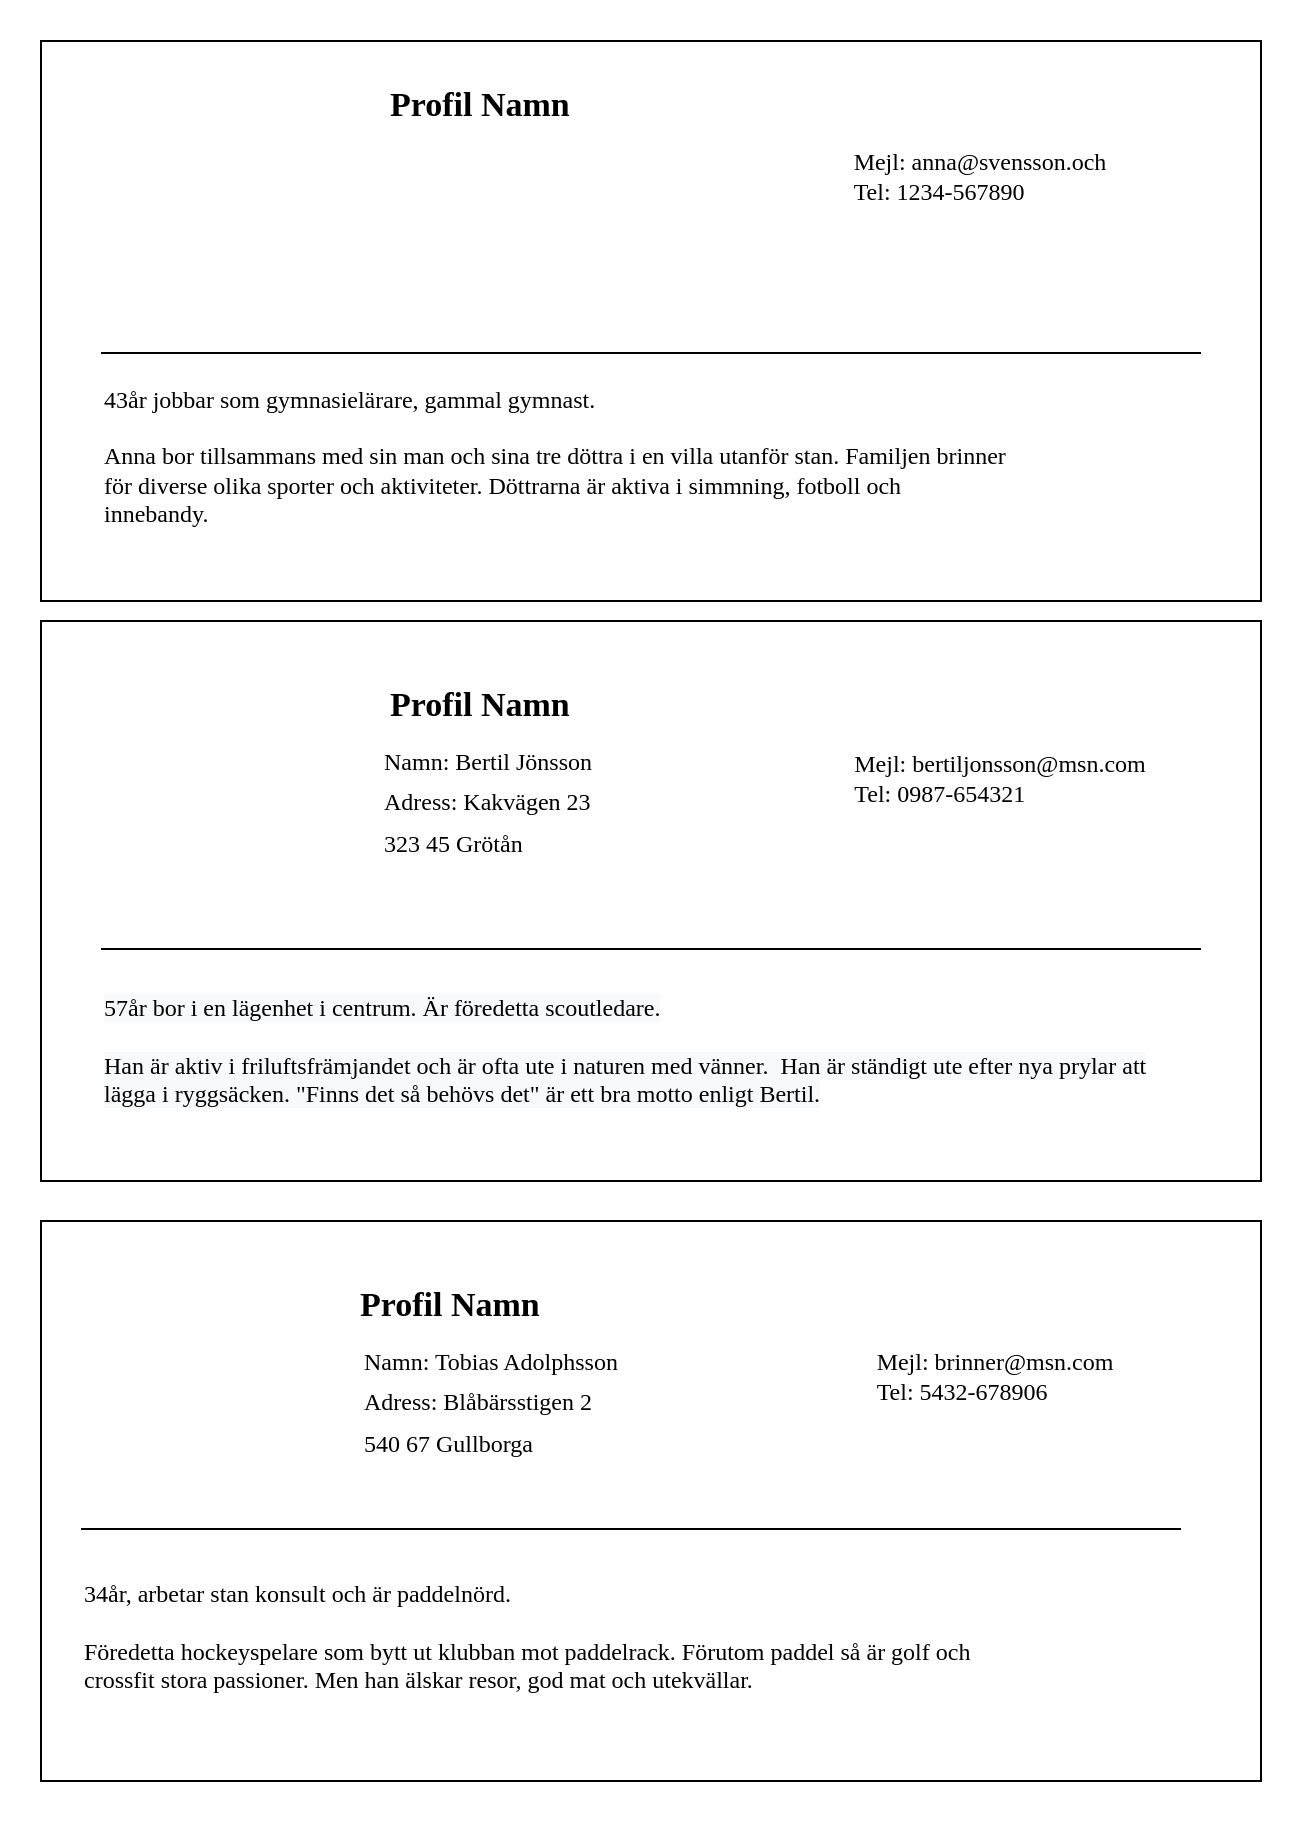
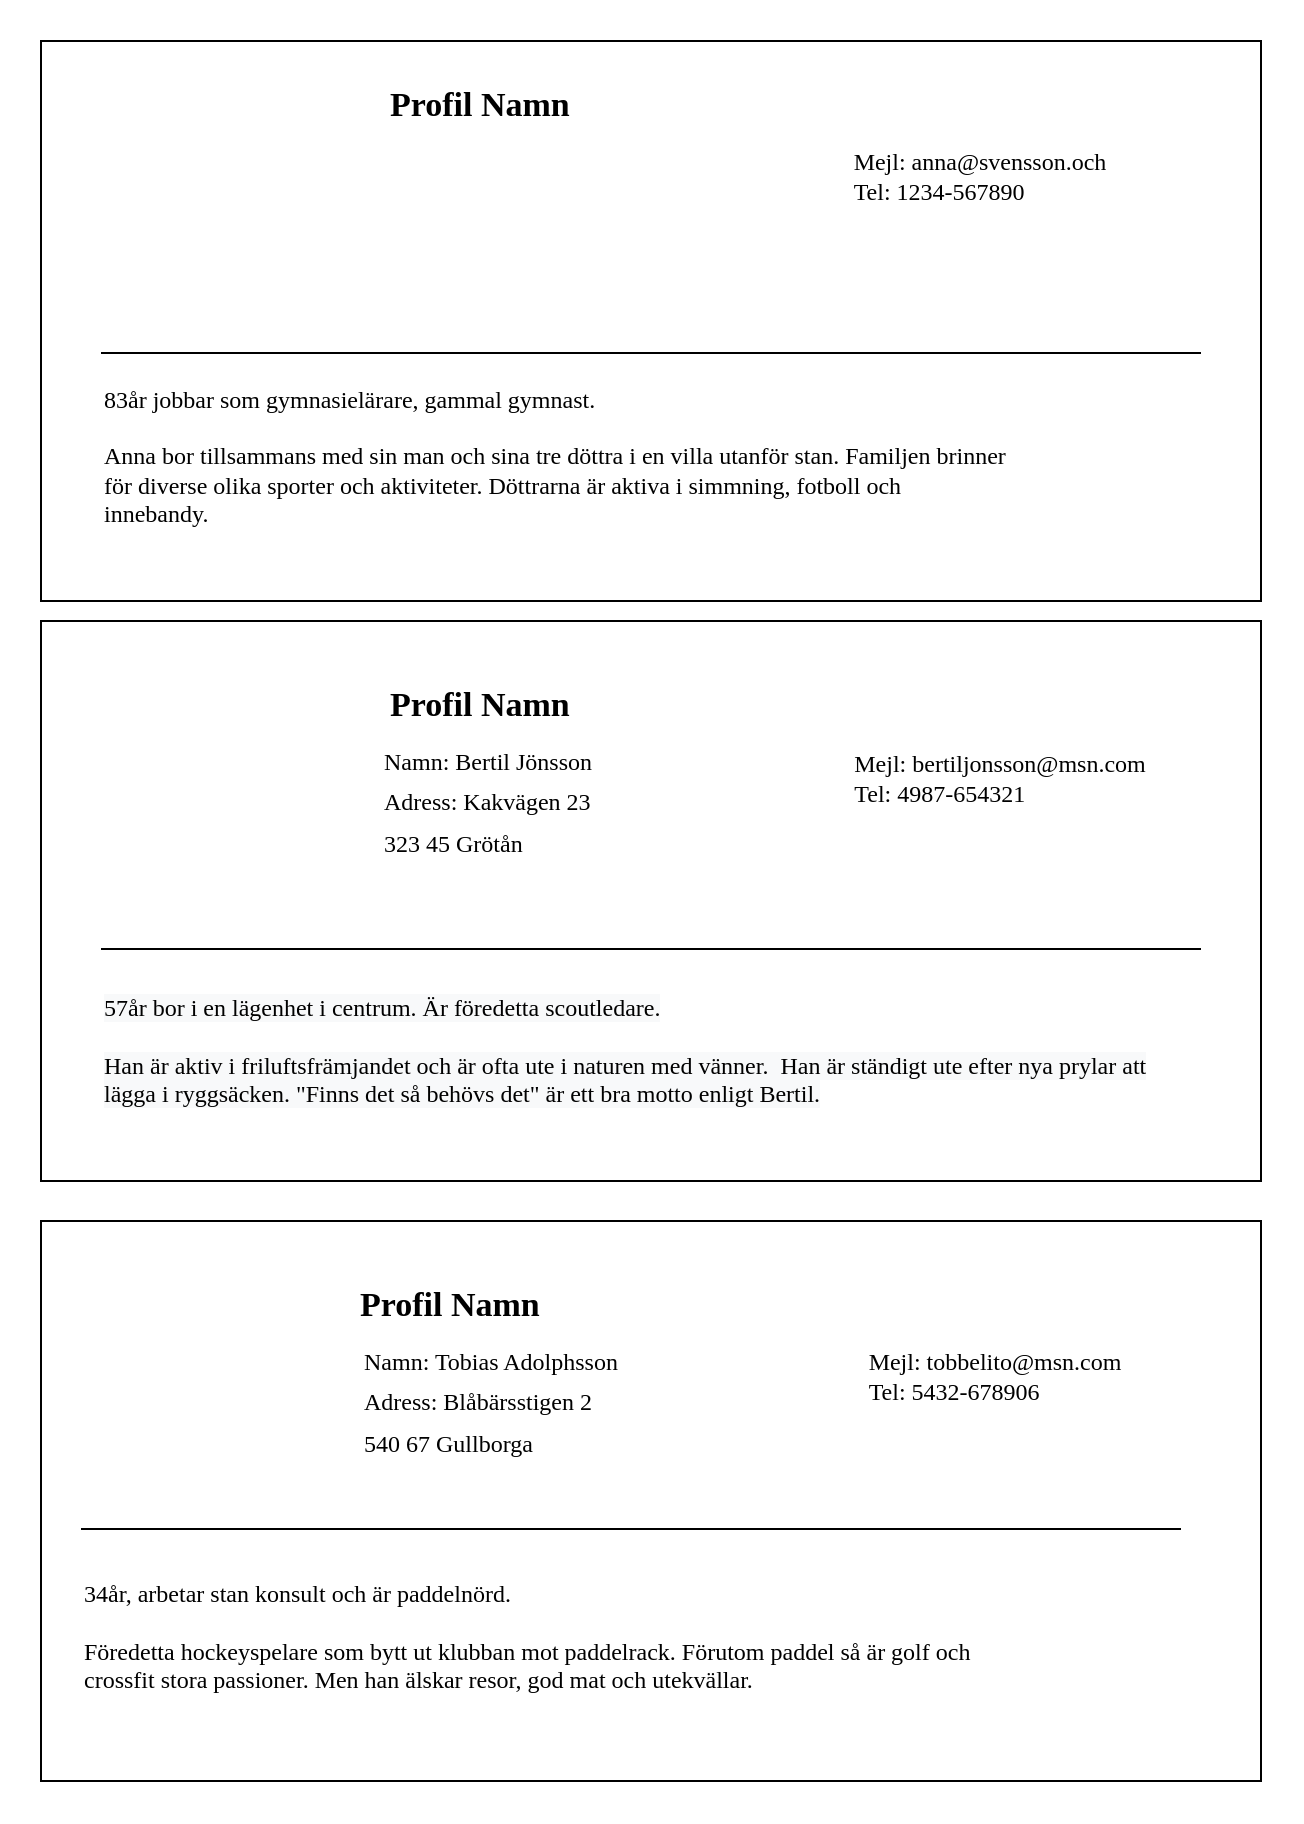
- <mxCell id="7" value="43år jobbar som gymnasielärare, gammal gymnast.&lt;br&gt;&lt;br&gt;Anna bor tillsammans med sin man och sina tre döttra i en villa utanför stan. Familjen brinner för diverse olika sporter och aktiviteter. Döttrarna är aktiva i simmning, fotboll och innebandy." style="text;html=1;strokeColor=none;fillColor=none;align=left;verticalAlign=middle;whiteSpace=wrap;rounded=0;fontFamily=Verdana;fontSize=12;" vertex="1" parent="1"><mxGeometry x="50" y="155" width="455" height="145" as="geometry" /></mxCell>
+ <mxCell id="7" value="83år jobbar som gymnasielärare, gammal gymnast.&lt;br&gt;&lt;br&gt;Anna bor tillsammans med sin man och sina tre döttra i en villa utanför stan. Familjen brinner för diverse olika sporter och aktiviteter. Döttrarna är aktiva i simmning, fotboll och innebandy." style="text;html=1;strokeColor=none;fillColor=none;align=left;verticalAlign=middle;whiteSpace=wrap;rounded=0;fontFamily=Verdana;fontSize=12;" vertex="1" parent="1"><mxGeometry x="50" y="155" width="455" height="145" as="geometry" /></mxCell>
- <mxCell id="13" value="Mejl: bertiljonsson@msn.com&lt;br&gt;&lt;div style=&quot;text-align: left&quot;&gt;&lt;span&gt;Tel: 0987-654321&lt;/span&gt;&lt;/div&gt;" style="text;html=1;strokeColor=none;fillColor=none;align=center;verticalAlign=middle;whiteSpace=wrap;rounded=0;fontFamily=Verdana;fontSize=12;" vertex="1" parent="1"><mxGeometry x="390" y="364" width="220" height="50" as="geometry" /></mxCell>
+ <mxCell id="13" value="Mejl: bertiljonsson@msn.com&lt;br&gt;&lt;div style=&quot;text-align: left&quot;&gt;&lt;span&gt;Tel: 4987-654321&lt;/span&gt;&lt;/div&gt;" style="text;html=1;strokeColor=none;fillColor=none;align=center;verticalAlign=middle;whiteSpace=wrap;rounded=0;fontFamily=Verdana;fontSize=12;" vertex="1" parent="1"><mxGeometry x="390" y="364" width="220" height="50" as="geometry" /></mxCell>
- <mxCell id="19" value="Mejl: brinner@msn.com&lt;br&gt;&lt;div style=&quot;text-align: left&quot;&gt;&lt;span&gt;Tel: 5432-678906&lt;/span&gt;&lt;/div&gt;" style="text;html=1;strokeColor=none;fillColor=none;align=center;verticalAlign=middle;whiteSpace=wrap;rounded=0;fontFamily=Verdana;fontSize=12;" vertex="1" parent="1"><mxGeometry x="397" y="663" width="200.61" height="50" as="geometry" /></mxCell>
+ <mxCell id="19" value="Mejl: tobbelito@msn.com&lt;br&gt;&lt;div style=&quot;text-align: left&quot;&gt;&lt;span&gt;Tel: 5432-678906&lt;/span&gt;&lt;/div&gt;" style="text;html=1;strokeColor=none;fillColor=none;align=center;verticalAlign=middle;whiteSpace=wrap;rounded=0;fontFamily=Verdana;fontSize=12;" vertex="1" parent="1"><mxGeometry x="397" y="663" width="200.61" height="50" as="geometry" /></mxCell>
